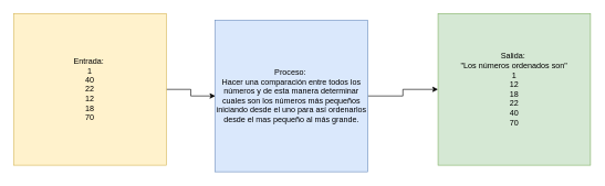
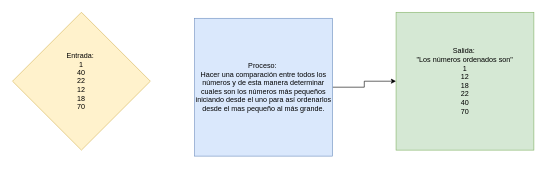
- <mxCell id="3" value="&lt;div&gt;Entrada:&amp;nbsp;&lt;/div&gt;&lt;div&gt;1&lt;/div&gt;&lt;div&gt;40&lt;/div&gt;&lt;div&gt;22&lt;/div&gt;&lt;div&gt;12&lt;/div&gt;&lt;div&gt;18&lt;/div&gt;&lt;div&gt;70&lt;/div&gt;" style="whiteSpace=wrap;html=1;aspect=fixed;fillColor=#fff2cc;strokeColor=#d6b656;" vertex="1" parent="1"><mxGeometry x="20" y="20" width="230" height="230" as="geometry" /></mxCell>
+ <mxCell id="3" value="&lt;div&gt;Entrada:&amp;nbsp;&lt;/div&gt;&lt;div&gt;1&lt;/div&gt;&lt;div&gt;40&lt;/div&gt;&lt;div&gt;22&lt;/div&gt;&lt;div&gt;12&lt;/div&gt;&lt;div&gt;18&lt;/div&gt;&lt;div&gt;70&lt;/div&gt;" style="rhombus;whiteSpace=wrap;html=1;aspect=fixed;fillColor=#fff2cc;strokeColor=#d6b656;" vertex="1" parent="1"><mxGeometry x="20" y="20" width="230" height="230" as="geometry" /></mxCell>
- <mxCell id="2" value="" style="edgeStyle=orthogonalEdgeStyle;rounded=0;orthogonalLoop=1;jettySize=auto;html=1;" edge="1" parent="1" source="3" target="5"><mxGeometry relative="1" as="geometry" /></mxCell>
